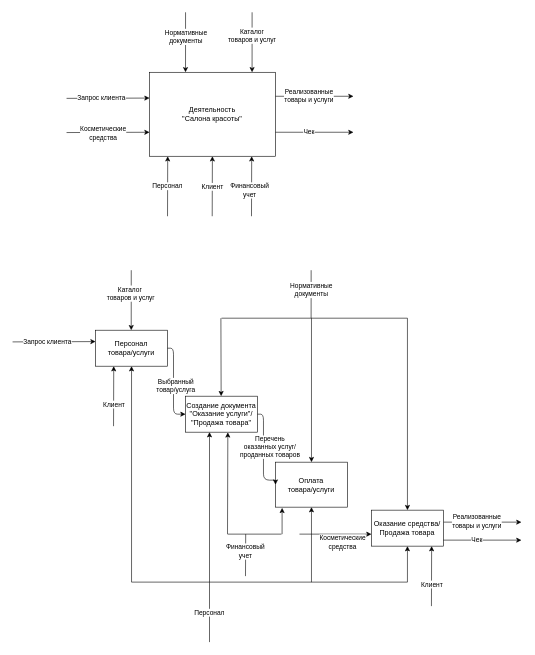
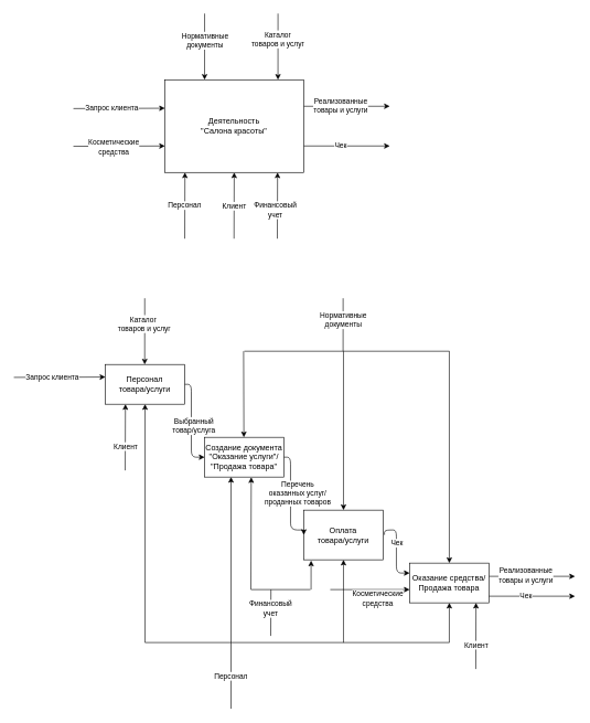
+ <mxCell id="56" value="" style="endArrow=classic;html=1;entryX=0;entryY=0.25;entryDx=0;entryDy=0;edgeStyle=orthogonalEdgeStyle;exitX=1.016;exitY=0.499;exitDx=0;exitDy=0;exitPerimeter=0;" edge="1" parent="1" source="19" target="18"><mxGeometry width="50" height="50" relative="1" as="geometry"><mxPoint x="588.32" y="780" as="sourcePoint" /><mxPoint x="618.32" y="890.06" as="targetPoint" /><Array as="points"><mxPoint x="598.32" y="800" /><mxPoint x="598.32" y="865" /></Array></mxGeometry></mxCell>
+ <mxCell id="57" value="Чек" style="edgeLabel;html=1;align=center;verticalAlign=middle;resizable=0;points=[];" vertex="1" connectable="0" parent="56"><mxGeometry x="0.211" y="3" relative="1" as="geometry"><mxPoint x="-3" y="-21.49" as="offset" /></mxGeometry></mxCell>
